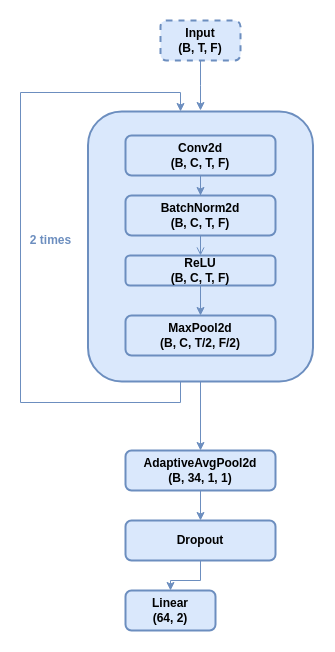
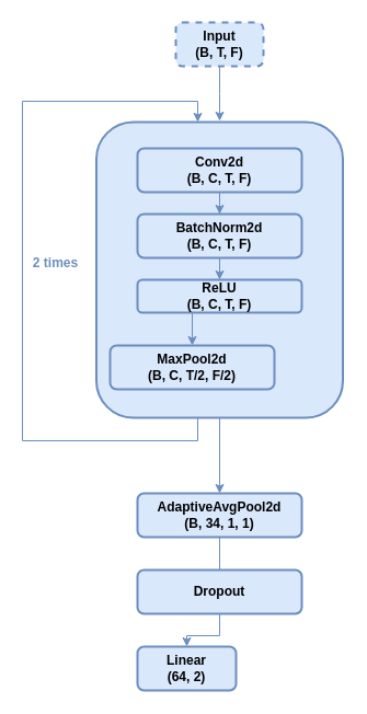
- <mxCell id="8" style="edgeStyle=orthogonalEdgeStyle;rounded=0;orthogonalLoop=1;jettySize=auto;html=1;exitX=0.5;exitY=1;exitDx=0;exitDy=0;entryX=0.5;entryY=0;entryDx=0;entryDy=0;fillColor=#dae8fc;strokeColor=#6c8ebf;endArrow=open;" edge="1" parent="1" source="9" target="11"><mxGeometry relative="1" as="geometry" /></mxCell>
+ <mxCell id="8" style="edgeStyle=orthogonalEdgeStyle;rounded=0;orthogonalLoop=1;jettySize=auto;html=1;exitX=0.5;exitY=1;exitDx=0;exitDy=0;entryX=0.5;entryY=0;entryDx=0;entryDy=0;fillColor=#dae8fc;strokeColor=#6c8ebf;" edge="1" parent="1" source="9" target="11"><mxGeometry relative="1" as="geometry" /></mxCell>
- <mxCell id="12" value="&lt;b&gt;MaxPool2d&lt;/b&gt;&lt;br&gt;&lt;div&gt;&lt;b style=&quot;--tw-scale-x: 1; --tw-scale-y: 1; --tw-pan-x: ; --tw-pan-y: ; --tw-pinch-zoom: ; --tw-scroll-snap-strictness: proximity; --tw-gradient-from-position: ; --tw-gradient-via-position: ; --tw-gradient-to-position: ; --tw-ordinal: ; --tw-slashed-zero: ; --tw-numeric-figure: ; --tw-numeric-spacing: ; --tw-numeric-fraction: ; --tw-ring-inset: ; --tw-ring-offset-width: 0px; --tw-ring-offset-color: light-dark(#fff, #000000); --tw-ring-color: rgb(59 130 246 / .5); --tw-ring-offset-shadow: 0 0 #0000; --tw-ring-shadow: 0 0 #0000; --tw-shadow: 0 0 #0000; --tw-shadow-colored: 0 0 #0000; --tw-blur: ; --tw-brightness: ; --tw-contrast: ; --tw-grayscale: ; --tw-hue-rotate: ; --tw-invert: ; --tw-saturate: ; --tw-sepia: ; --tw-drop-shadow: ; --tw-backdrop-blur: ; --tw-backdrop-brightness: ; --tw-backdrop-contrast: ; --tw-backdrop-grayscale: ; --tw-backdrop-hue-rotate: ; --tw-backdrop-invert: ; --tw-backdrop-opacity: ; --tw-backdrop-saturate: ; --tw-backdrop-sepia: ;&quot;&gt;(B, C, T/2, F/2)&lt;/b&gt;&lt;/div&gt;" style="rounded=1;whiteSpace=wrap;html=1;fillColor=#dae8fc;strokeColor=#6c8ebf;strokeWidth=2;" vertex="1" parent="1"><mxGeometry x="125" y="315" width="150" height="40" as="geometry" /></mxCell>
+ <mxCell id="12" value="&lt;b&gt;MaxPool2d&lt;/b&gt;&lt;br&gt;&lt;div&gt;&lt;b style=&quot;--tw-scale-x: 1; --tw-scale-y: 1; --tw-pan-x: ; --tw-pan-y: ; --tw-pinch-zoom: ; --tw-scroll-snap-strictness: proximity; --tw-gradient-from-position: ; --tw-gradient-via-position: ; --tw-gradient-to-position: ; --tw-ordinal: ; --tw-slashed-zero: ; --tw-numeric-figure: ; --tw-numeric-spacing: ; --tw-numeric-fraction: ; --tw-ring-inset: ; --tw-ring-offset-width: 0px; --tw-ring-offset-color: light-dark(#fff, #000000); --tw-ring-color: rgb(59 130 246 / .5); --tw-ring-offset-shadow: 0 0 #0000; --tw-ring-shadow: 0 0 #0000; --tw-shadow: 0 0 #0000; --tw-shadow-colored: 0 0 #0000; --tw-blur: ; --tw-brightness: ; --tw-contrast: ; --tw-grayscale: ; --tw-hue-rotate: ; --tw-invert: ; --tw-saturate: ; --tw-sepia: ; --tw-drop-shadow: ; --tw-backdrop-blur: ; --tw-backdrop-brightness: ; --tw-backdrop-contrast: ; --tw-backdrop-grayscale: ; --tw-backdrop-hue-rotate: ; --tw-backdrop-invert: ; --tw-backdrop-opacity: ; --tw-backdrop-saturate: ; --tw-backdrop-sepia: ;&quot;&gt;(B, C, T/2, F/2)&lt;/b&gt;&lt;/div&gt;" style="rounded=1;whiteSpace=wrap;html=1;fillColor=#dae8fc;strokeColor=#6c8ebf;strokeWidth=2;" vertex="1" parent="1"><mxGeometry x="100" y="315" width="150" height="40" as="geometry" /></mxCell>
- <mxCell id="13" style="edgeStyle=orthogonalEdgeStyle;rounded=0;orthogonalLoop=1;jettySize=auto;html=1;exitX=0.5;exitY=1;exitDx=0;exitDy=0;entryX=0.5;entryY=0;entryDx=0;entryDy=0;fillColor=#dae8fc;strokeColor=#6c8ebf;" edge="1" parent="1" source="14" target="19"><mxGeometry relative="1" as="geometry" /></mxCell>
+ <mxCell id="13" style="edgeStyle=orthogonalEdgeStyle;rounded=0;orthogonalLoop=1;jettySize=auto;html=1;exitX=0.5;exitY=1;exitDx=0;exitDy=0;entryX=0.5;entryY=0;entryDx=0;entryDy=0;fillColor=#dae8fc;strokeColor=#6c8ebf;endArrow=none;" edge="1" parent="1" source="14" target="19"><mxGeometry relative="1" as="geometry" /></mxCell>
